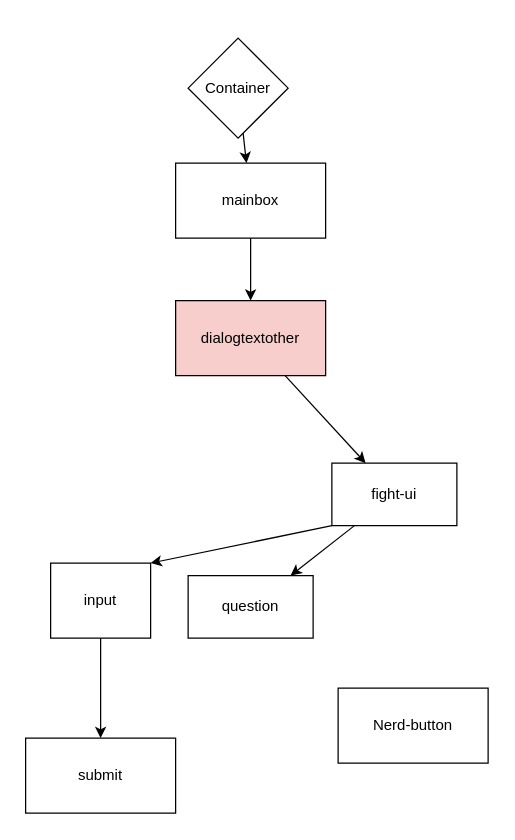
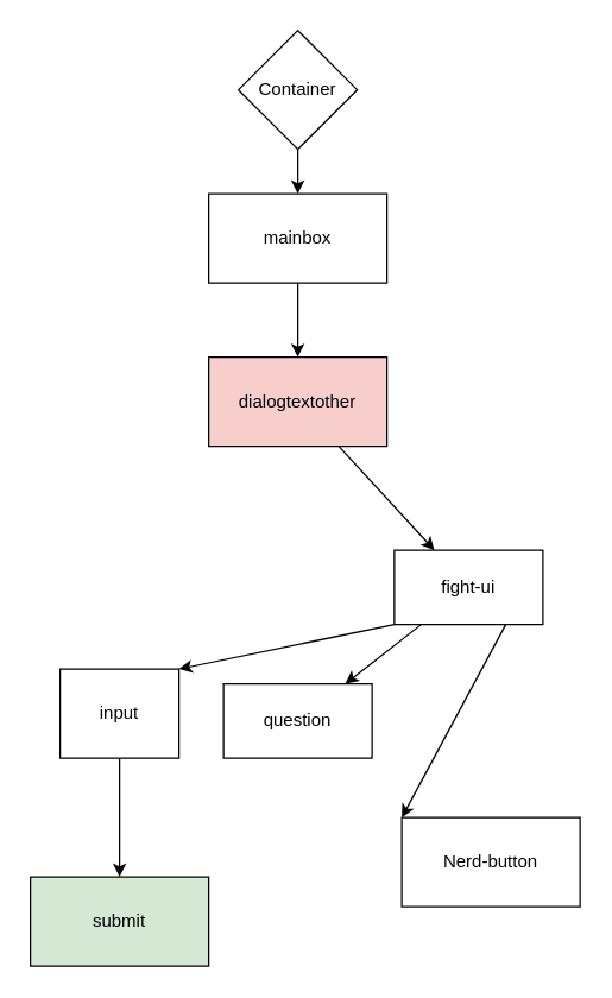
- <mxCell id="3" value="Container&lt;br&gt;" style="rhombus;whiteSpace=wrap;html=1;" vertex="1" parent="1"><mxGeometry x="150" y="30" width="80" height="80" as="geometry" /></mxCell>
+ <mxCell id="3" value="Container&lt;br&gt;" style="rhombus;whiteSpace=wrap;html=1;" vertex="1" parent="1"><mxGeometry x="160" y="20" width="80" height="80" as="geometry" /></mxCell>
+ <mxCell id="9" style="edgeStyle=none;html=1;exitX=0.75;exitY=1;exitDx=0;exitDy=0;entryX=0;entryY=0;entryDx=0;entryDy=0;" edge="1" parent="1" source="11" target="13"><mxGeometry relative="1" as="geometry" /></mxCell>
- <mxCell id="16" value="submit" style="whiteSpace=wrap;html=1;rounded=0;" vertex="1" parent="1"><mxGeometry x="20" y="590" width="120" height="60" as="geometry" /></mxCell>
+ <mxCell id="16" value="submit" style="whiteSpace=wrap;html=1;rounded=0;fillColor=#d5e8d4;" vertex="1" parent="1"><mxGeometry x="20" y="590" width="120" height="60" as="geometry" /></mxCell>
